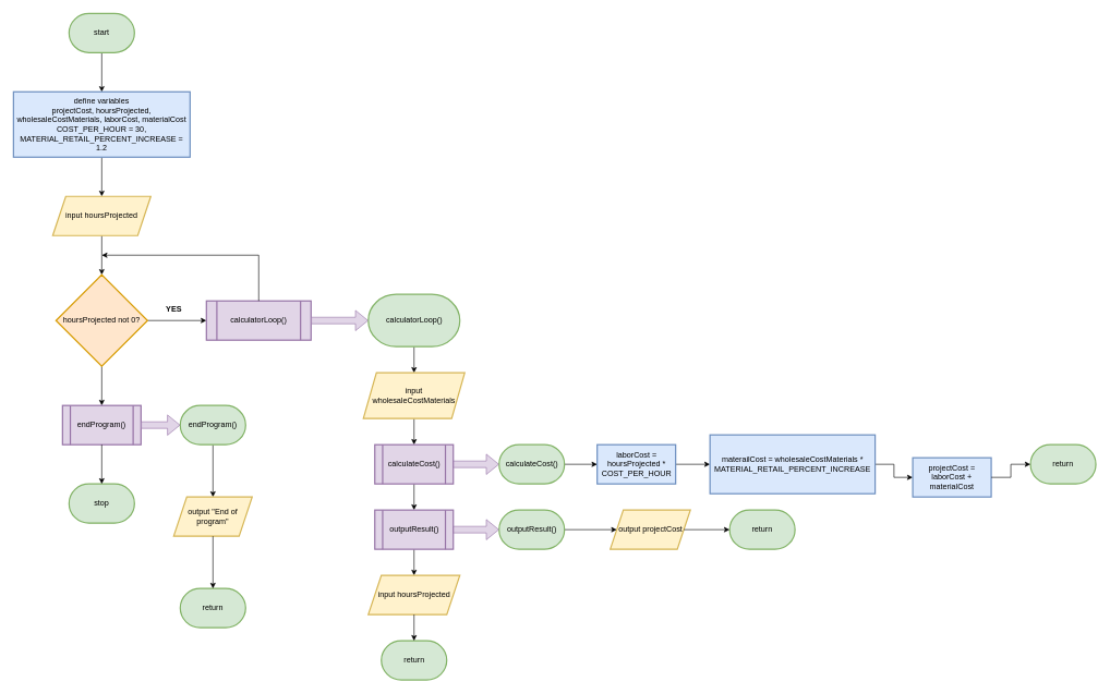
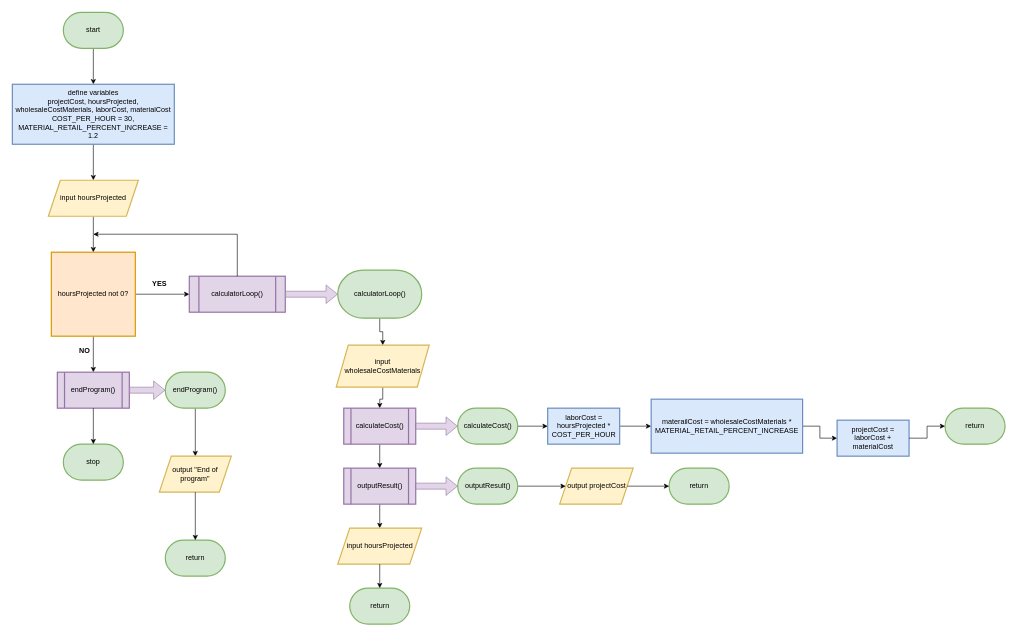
- <mxCell id="10" value="hoursProjected not 0?" style="rhombus;whiteSpace=wrap;html=1;strokeWidth=2;fillColor=#ffe6cc;strokeColor=#d79b00;" parent="1" vertex="1"><mxGeometry x="85" y="420" width="140" height="140" as="geometry" /></mxCell>
+ <mxCell id="10" value="hoursProjected not 0?" style="whiteSpace=wrap;html=1;strokeWidth=2;fillColor=#ffe6cc;strokeColor=#d79b00;rounded=0;" parent="1" vertex="1"><mxGeometry x="85" y="420" width="140" height="140" as="geometry" /></mxCell>
+ <mxCell id="51" value="NO" style="text;html=1;align=center;verticalAlign=middle;resizable=0;points=[];autosize=1;strokeColor=none;fillColor=none;fontStyle=1" parent="1" vertex="1"><mxGeometry x="120" y="570" width="40" height="30" as="geometry" /></mxCell>
- <mxCell id="26" value="input wholesaleCostMaterials" style="shape=parallelogram;perimeter=parallelogramPerimeter;whiteSpace=wrap;html=1;fixedSize=1;strokeWidth=2;fillColor=#fff2cc;strokeColor=#d6b656;" parent="1" vertex="1"><mxGeometry x="555" y="570" width="155" height="70" as="geometry" /></mxCell>
+ <mxCell id="26" value="input wholesaleCostMaterials" style="shape=parallelogram;perimeter=parallelogramPerimeter;whiteSpace=wrap;html=1;fixedSize=1;strokeWidth=2;fillColor=#fff2cc;strokeColor=#d6b656;" parent="1" vertex="1"><mxGeometry x="560" y="575" width="155" height="70" as="geometry" /></mxCell>
